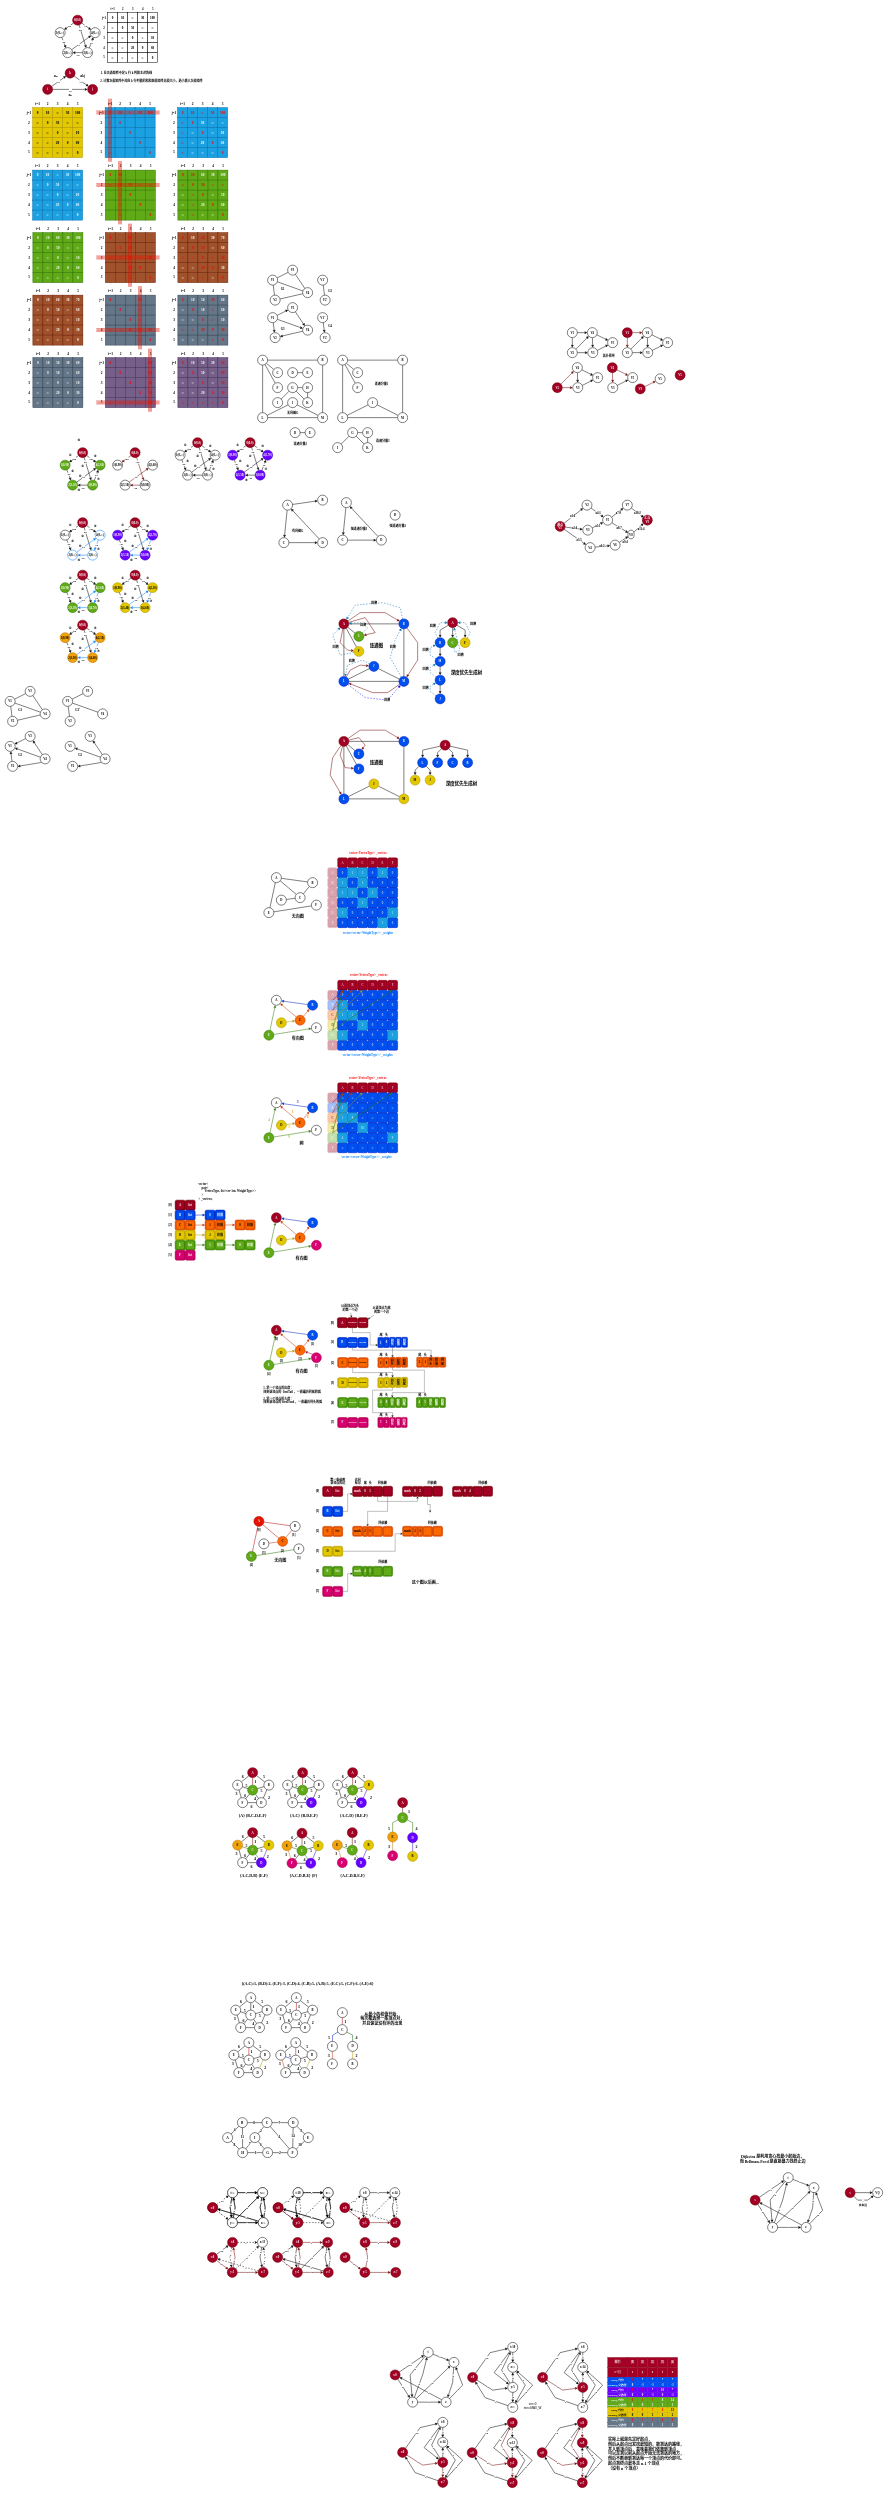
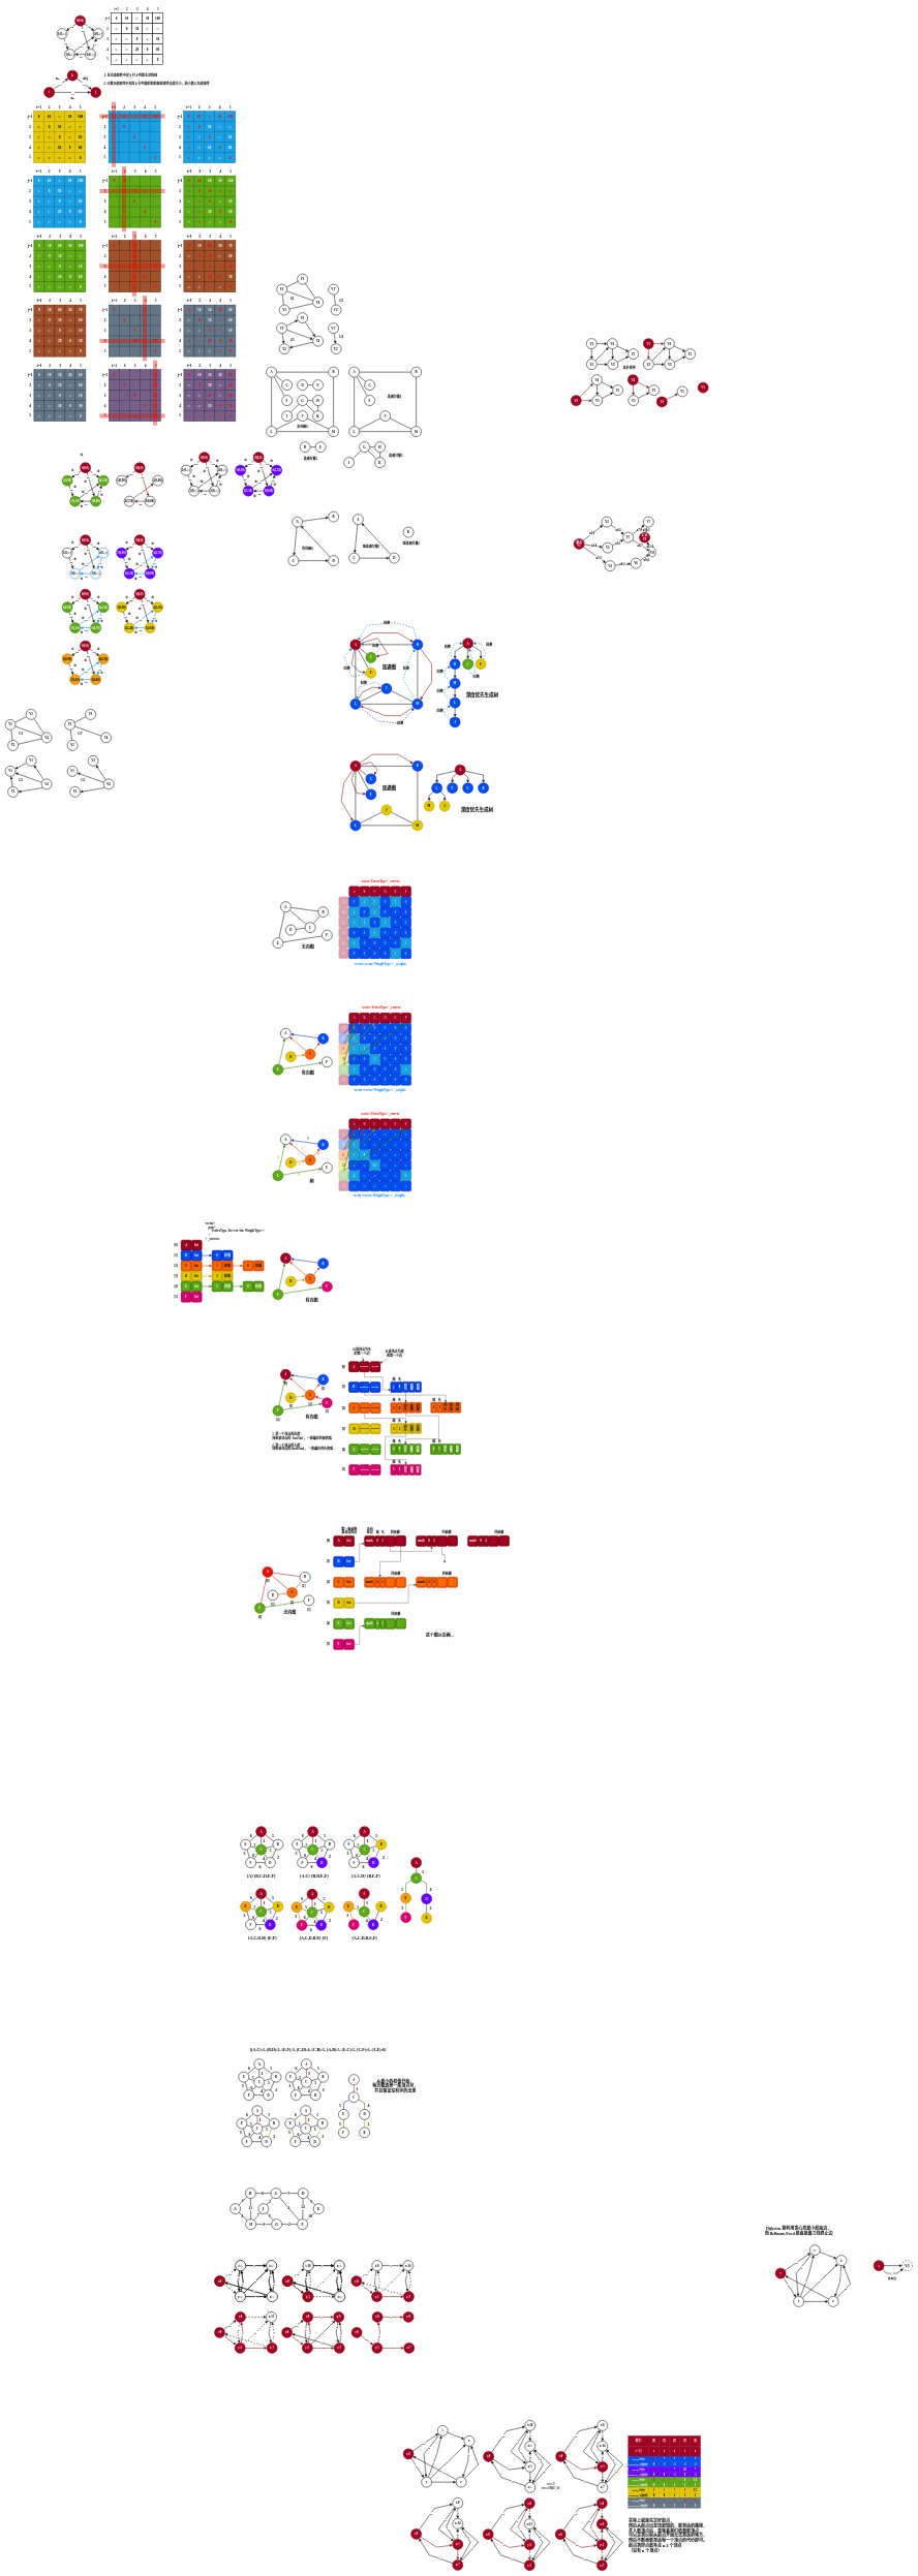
- <mxCell id="1509" value="汇点&lt;br&gt;V9" style="ellipse;whiteSpace=wrap;html=1;aspect=fixed;fontStyle=1;strokeWidth=2;fontFamily=Comic Sans MS;fillColor=#a20025;fontColor=#ffffff;strokeColor=#6F0000;fontSize=12;" parent="1" vertex="1"><mxGeometry x="2568.75" y="2060" width="40" height="40" as="geometry" /></mxCell>
+ <mxCell id="1509" value="汇点&lt;br&gt;V9" style="ellipse;whiteSpace=wrap;html=1;aspect=fixed;fontStyle=1;strokeWidth=2;fontFamily=Comic Sans MS;fillColor=#a20025;fontColor=#ffffff;strokeColor=#6F0000;fontSize=12;" parent="1" vertex="1"><mxGeometry x="2473.75" y="2060" width="40" height="40" as="geometry" /></mxCell>
- <mxCell id="1439" value="V{}" style="ellipse;whiteSpace=wrap;html=1;aspect=fixed;fontStyle=1;strokeWidth=2;fontFamily=Comic Sans MS;" parent="1" vertex="1"><mxGeometry x="3490" y="8750" width="40" height="40" as="geometry" /></mxCell>
+ <mxCell id="1439" value="V{}" style="ellipse;whiteSpace=wrap;html=1;aspect=fixed;fontStyle=1;strokeWidth=2;fontFamily=Comic Sans MS;dashed=1;" parent="1" vertex="1"><mxGeometry x="3490" y="8750" width="40" height="40" as="geometry" /></mxCell>
